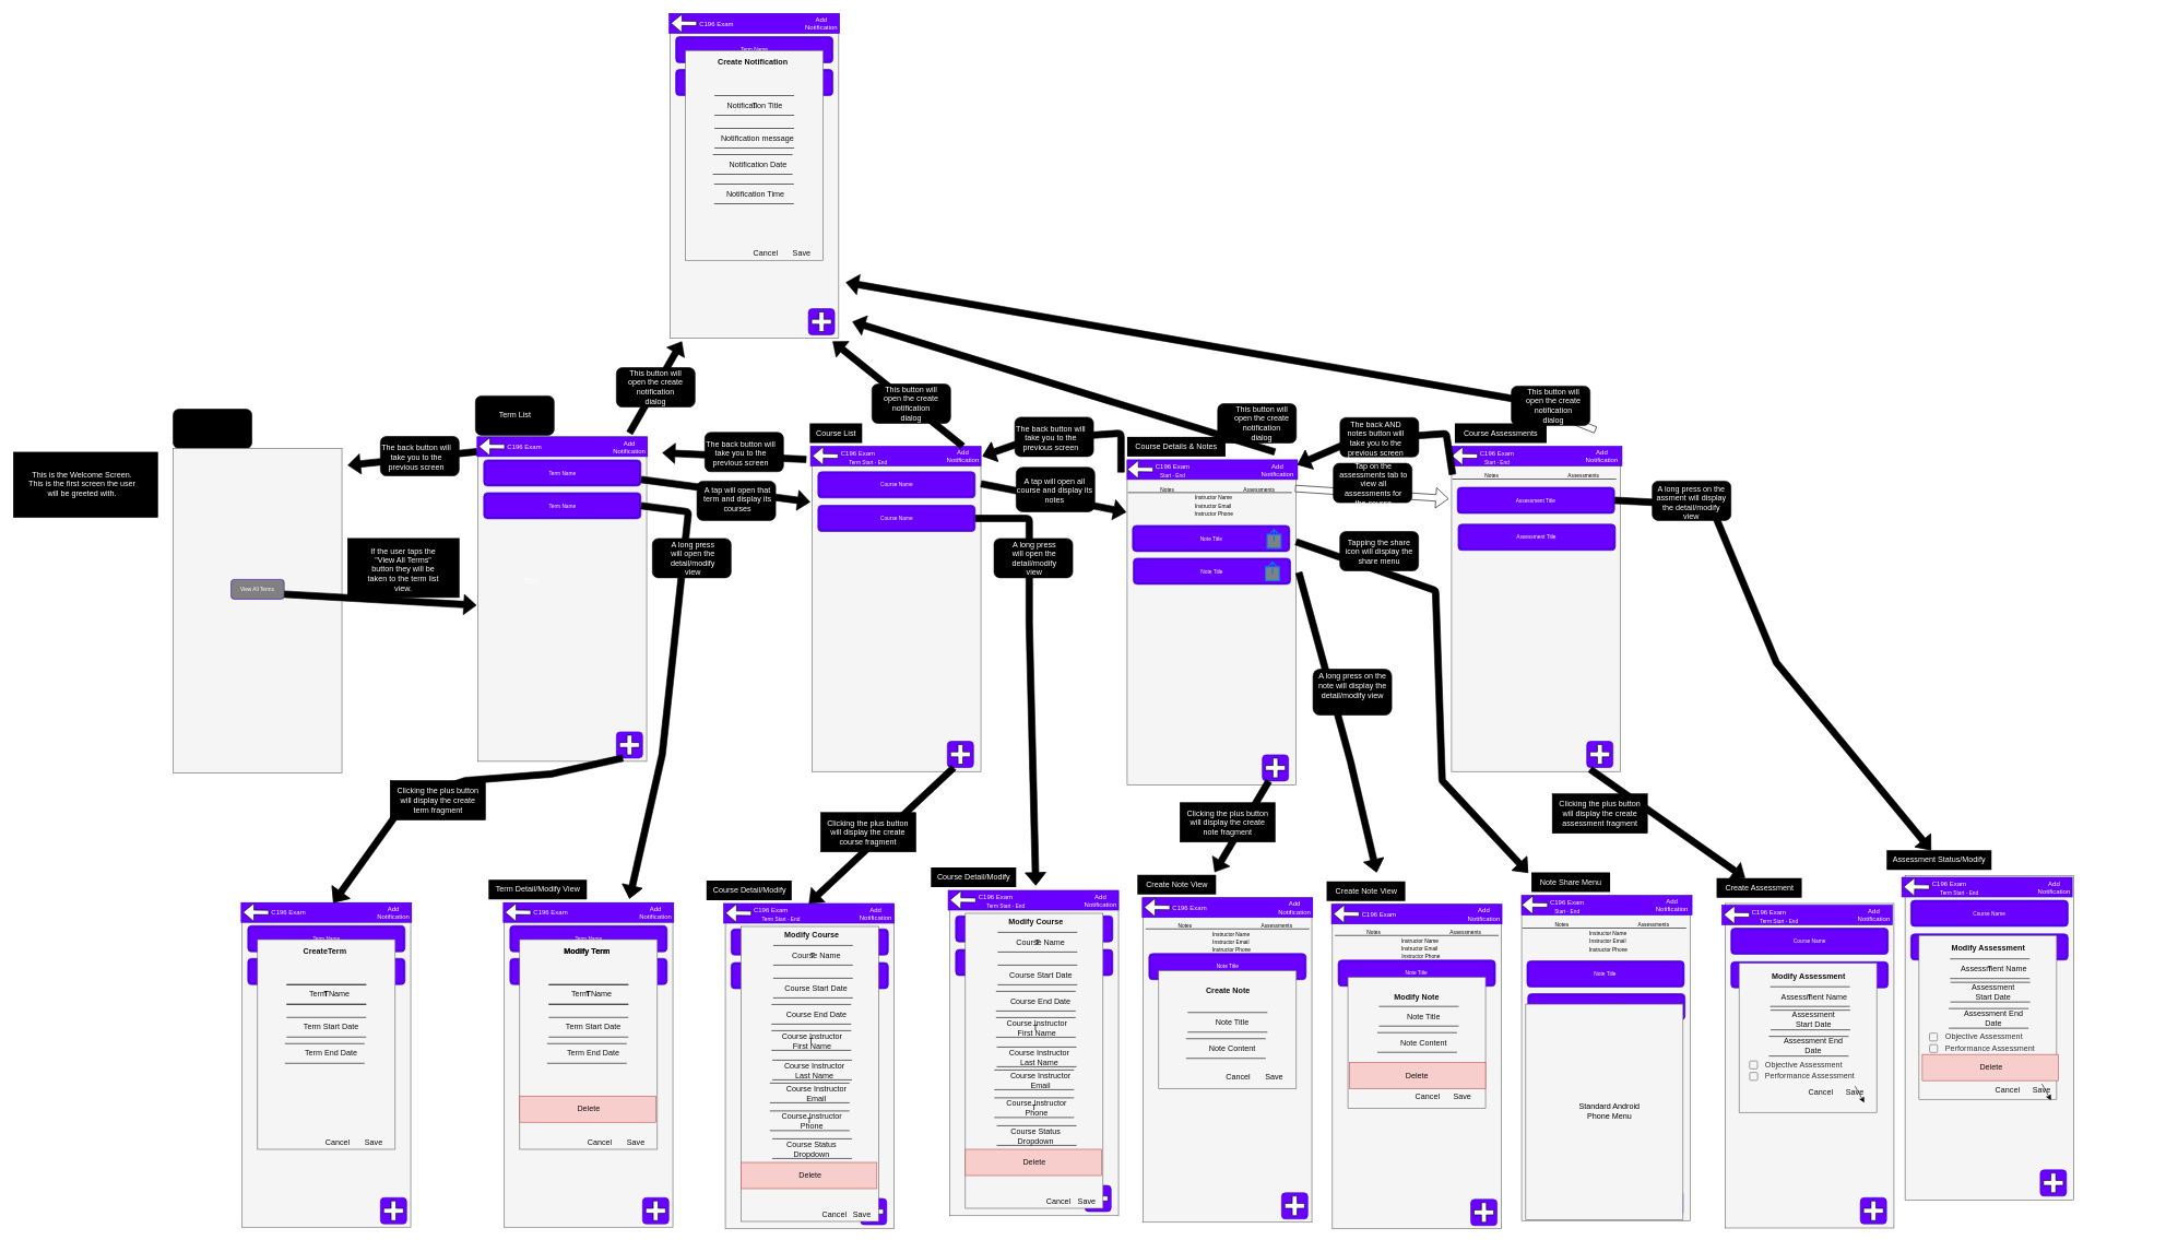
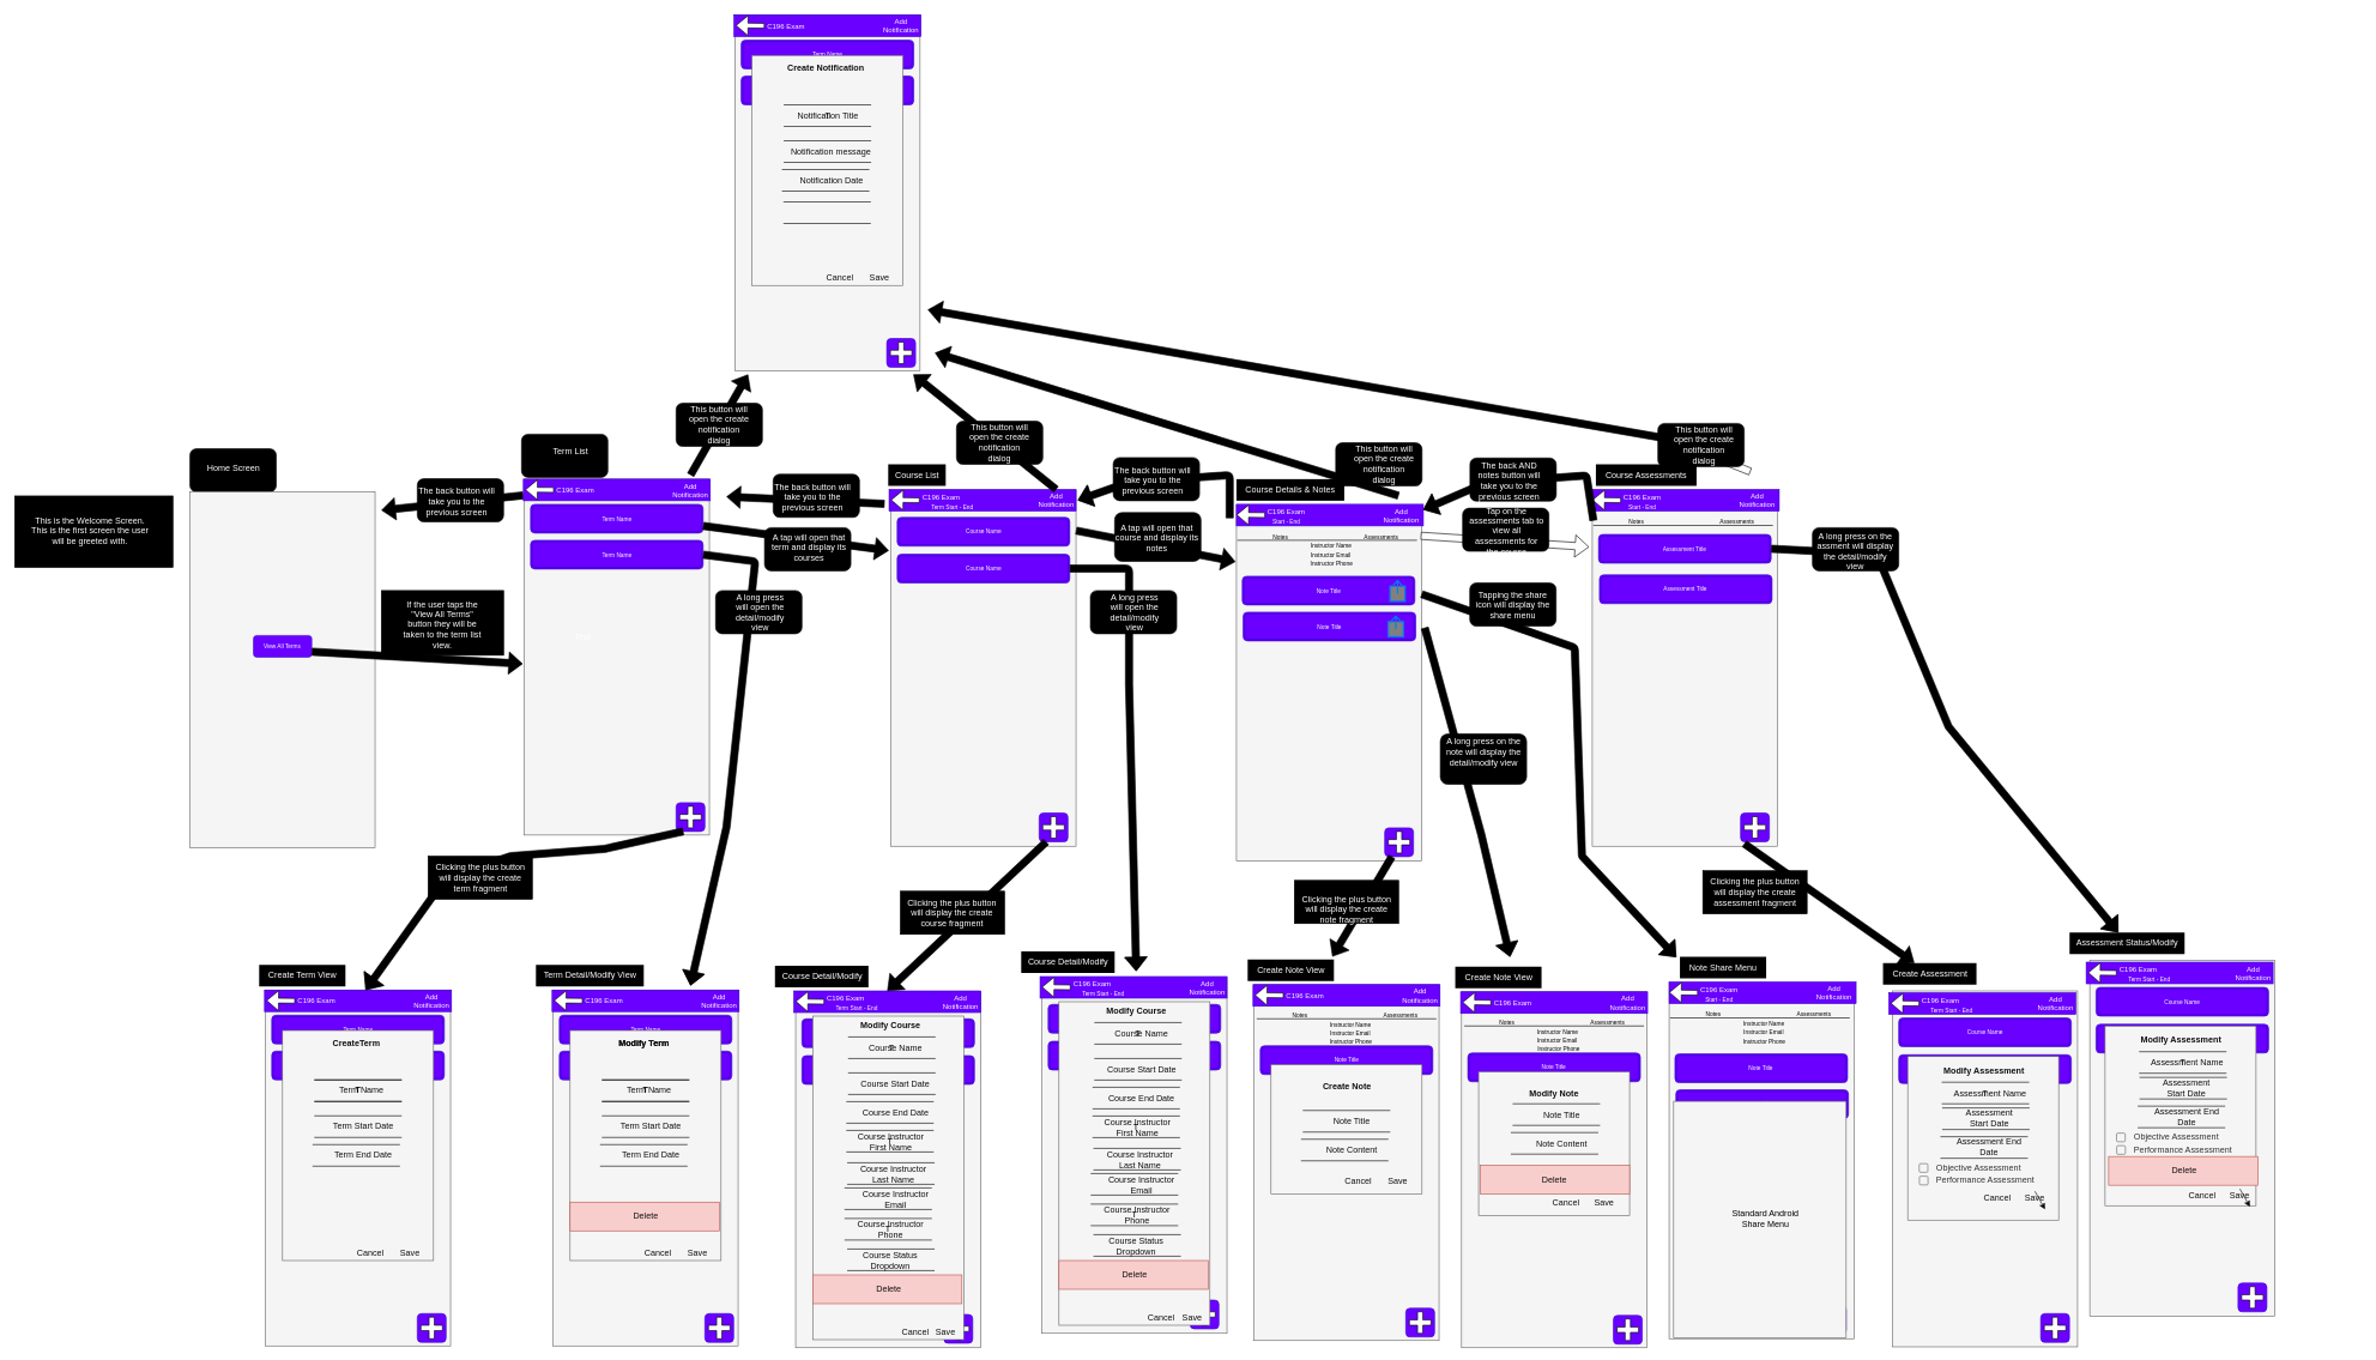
- <mxCell id="213" value="Notification Time" style="text;html=1;strokeColor=none;fillColor=none;align=center;verticalAlign=middle;whiteSpace=wrap;rounded=0;fontSize=12;fontColor=#100f0f;" vertex="1" parent="1"><mxGeometry x="1100" y="280" width="105" height="30" as="geometry" /></mxCell>
- <mxCell id="376" value="Term List" style="text;html=1;align=center;verticalAlign=middle;resizable=0;points=[];autosize=1;strokeColor=none;fillColor=#000000;fontColor=#FFFFFF;" parent="1" vertex="1"><mxGeometry x="750" y="618.13" width="70" height="30" as="geometry" /></mxCell>
+ <mxCell id="376" value="Term List" style="text;html=1;align=center;verticalAlign=middle;resizable=0;points=[];autosize=1;strokeColor=none;fillColor=#000000;fontColor=#FFFFFF;" parent="1" vertex="1"><mxGeometry x="750" y="618.13" width="85" height="20" as="geometry" /></mxCell>
+ <mxCell id="9" value="Home Screen" style="text;html=1;align=center;verticalAlign=middle;resizable=0;points=[];autosize=1;strokeColor=none;fillColor=#000000;fontColor=#FFFFFF;" parent="1" vertex="1"><mxGeometry x="273.75" y="636.26" width="100" height="30" as="geometry" /></mxCell>
- <mxCell id="270" value="A tap will open all course and display its notes" style="text;html=1;strokeColor=none;fillColor=none;align=center;verticalAlign=middle;whiteSpace=wrap;rounded=0;fontColor=#FFFFFF;" vertex="1" parent="1"><mxGeometry x="1548.75" y="733.13" width="120" height="30" as="geometry" /></mxCell>
+ <mxCell id="270" value="A tap will open that course and display its notes" style="text;html=1;strokeColor=none;fillColor=none;align=center;verticalAlign=middle;whiteSpace=wrap;rounded=0;fontColor=#FFFFFF;" vertex="1" parent="1"><mxGeometry x="1548.75" y="733.13" width="120" height="30" as="geometry" /></mxCell>
- <mxCell id="10" value="View All Terms" style="rounded=1;whiteSpace=wrap;html=1;fontSize=8;fillColor=#808080;fontColor=#ffffff;strokeColor=#3700CC;" parent="1" vertex="1"><mxGeometry x="352.13" y="883.13" width="81" height="30" as="geometry" /></mxCell>
+ <mxCell id="10" value="View All Terms" style="rounded=1;whiteSpace=wrap;html=1;fontSize=8;fillColor=#6a00ff;fontColor=#ffffff;strokeColor=#3700CC;" parent="1" vertex="1"><mxGeometry x="352.13" y="883.13" width="81" height="30" as="geometry" /></mxCell>
- <mxCell id="368" value="Clicking the plus button will display the create note fragment" style="text;html=1;strokeColor=none;fillColor=none;align=center;verticalAlign=middle;whiteSpace=wrap;rounded=0;fontColor=#FFFFFF;" vertex="1" parent="1"><mxGeometry x="1807.5" y="1238.75" width="130" height="30" as="geometry" /></mxCell>
+ <mxCell id="368" value="Clicking the plus button will display the create note fragment" style="text;html=1;strokeColor=none;fillColor=none;align=center;verticalAlign=middle;whiteSpace=wrap;rounded=0;fontColor=#FFFFFF;" vertex="1" parent="1"><mxGeometry x="1807.5" y="1248.75" width="130" height="30" as="geometry" /></mxCell>
+ <mxCell id="169" value="Create Term View" style="text;html=1;align=center;verticalAlign=middle;resizable=0;points=[];autosize=1;strokeColor=none;fillColor=#000000;fontColor=#FFFFFF;" vertex="1" parent="1"><mxGeometry x="360" y="1341.25" width="120" height="30" as="geometry" /></mxCell>
- <mxCell id="161" value="Standard Android Phone Menu" style="text;html=1;strokeColor=none;fillColor=none;align=center;verticalAlign=middle;whiteSpace=wrap;rounded=0;fontColor=#000000;" vertex="1" parent="1"><mxGeometry x="2395.52" y="1653.75" width="118.87" height="81.75" as="geometry" /></mxCell>
+ <mxCell id="161" value="Standard Android Share Menu" style="text;html=1;strokeColor=none;fillColor=none;align=center;verticalAlign=middle;whiteSpace=wrap;rounded=0;fontColor=#000000;" vertex="1" parent="1"><mxGeometry x="2395.52" y="1653.75" width="118.87" height="81.75" as="geometry" /></mxCell>
